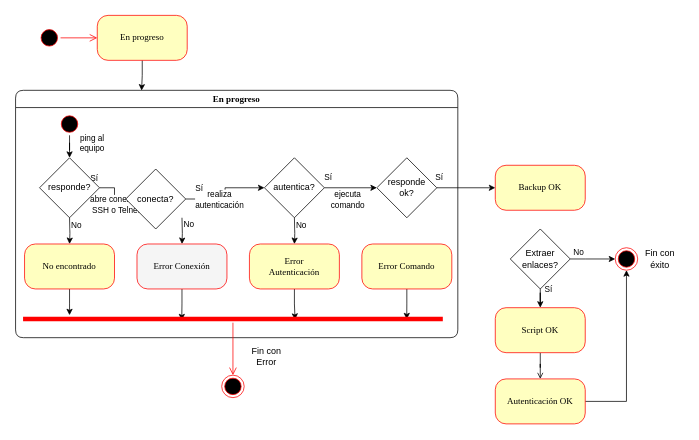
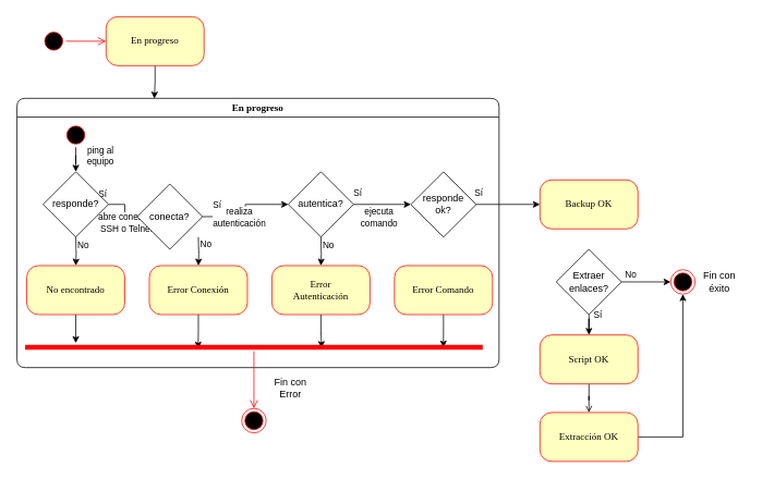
- <mxCell id="34" value="Error Conexión" style="rounded=1;whiteSpace=wrap;html=1;arcSize=24;fillColor=#f5f5f5;strokeColor=#ff0000;shadow=0;comic=0;labelBackgroundColor=none;fontFamily=Verdana;fontSize=12;fontColor=#000000;align=center;" vertex="1" parent="8"><mxGeometry x="162" y="205" width="120" height="60" as="geometry" /></mxCell>
+ <mxCell id="34" value="Error Conexión" style="rounded=1;whiteSpace=wrap;html=1;arcSize=24;fillColor=#ffffc0;strokeColor=#ff0000;shadow=0;comic=0;labelBackgroundColor=none;fontFamily=Verdana;fontSize=12;fontColor=#000000;align=center;" vertex="1" parent="8"><mxGeometry x="162" y="205" width="120" height="60" as="geometry" /></mxCell>
- <mxCell id="4" value="Autenticación OK" style="rounded=1;whiteSpace=wrap;html=1;arcSize=24;fillColor=#ffffc0;strokeColor=#ff0000;shadow=0;comic=0;labelBackgroundColor=none;fontFamily=Verdana;fontSize=12;fontColor=#000000;align=center;" parent="1" vertex="1"><mxGeometry x="660" y="505" width="120" height="60" as="geometry" /></mxCell>
+ <mxCell id="4" value="Extracción OK" style="rounded=1;whiteSpace=wrap;html=1;arcSize=24;fillColor=#ffffc0;strokeColor=#ff0000;shadow=0;comic=0;labelBackgroundColor=none;fontFamily=Verdana;fontSize=12;fontColor=#000000;align=center;" parent="1" vertex="1"><mxGeometry x="660" y="505" width="120" height="60" as="geometry" /></mxCell>
